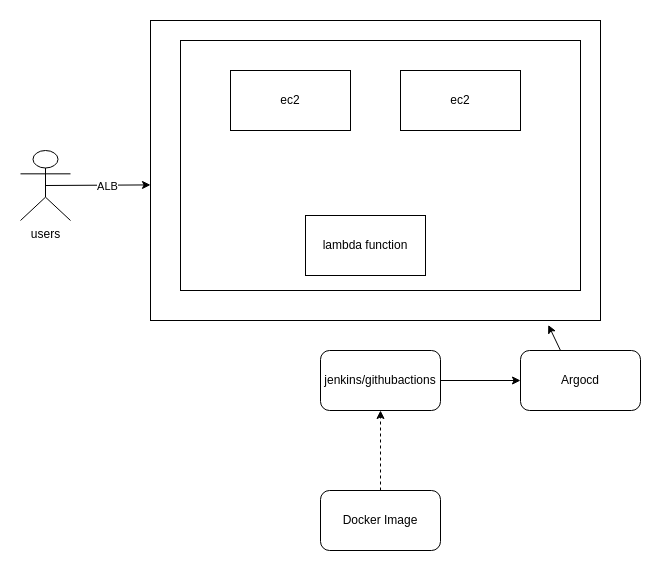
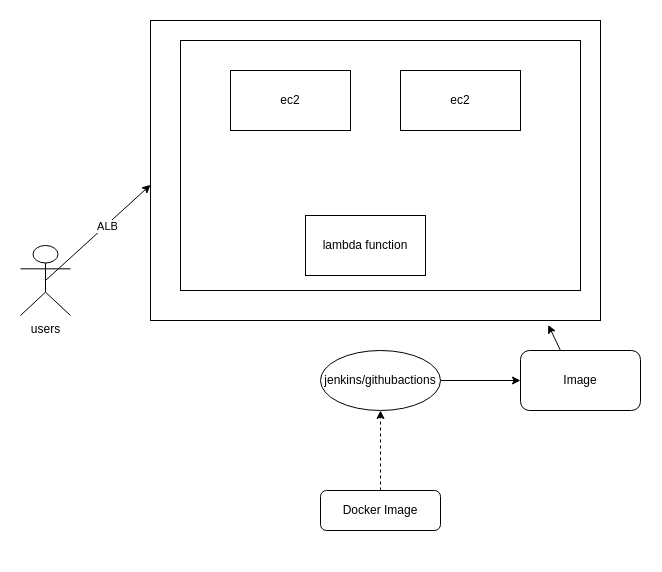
- <mxCell id="3" value="users&lt;div&gt;&lt;br&gt;&lt;/div&gt;" style="shape=umlActor;verticalLabelPosition=bottom;verticalAlign=top;html=1;outlineConnect=0;" vertex="1" parent="1"><mxGeometry x="20" y="150" width="50" height="70" as="geometry" /></mxCell>
+ <mxCell id="3" value="users&lt;div&gt;&lt;br&gt;&lt;/div&gt;" style="shape=umlActor;verticalLabelPosition=bottom;verticalAlign=top;html=1;outlineConnect=0;" vertex="1" parent="1"><mxGeometry x="20" y="245" width="50" height="70" as="geometry" /></mxCell>
- <mxCell id="13" value="jenkins/githubactions" style="rounded=1;whiteSpace=wrap;html=1;" vertex="1" parent="1"><mxGeometry x="320" y="350" width="120" height="60" as="geometry" /></mxCell>
+ <mxCell id="13" value="jenkins/githubactions" style="ellipse;whiteSpace=wrap;html=1;" vertex="1" parent="1"><mxGeometry x="320" y="350" width="120" height="60" as="geometry" /></mxCell>
- <mxCell id="15" value="Argocd" style="rounded=1;whiteSpace=wrap;html=1;" vertex="1" parent="1"><mxGeometry x="520" y="350" width="120" height="60" as="geometry" /></mxCell>
+ <mxCell id="15" value="Image" style="rounded=1;whiteSpace=wrap;html=1;" vertex="1" parent="1"><mxGeometry x="520" y="350" width="120" height="60" as="geometry" /></mxCell>
- <mxCell id="11" value="Docker Image" style="rounded=1;whiteSpace=wrap;html=1;" vertex="1" parent="1"><mxGeometry x="320" y="490" width="120" height="60" as="geometry" /></mxCell>
+ <mxCell id="11" value="Docker Image" style="rounded=1;whiteSpace=wrap;html=1;" vertex="1" parent="1"><mxGeometry x="320" y="490" width="120" height="40" as="geometry" /></mxCell>
